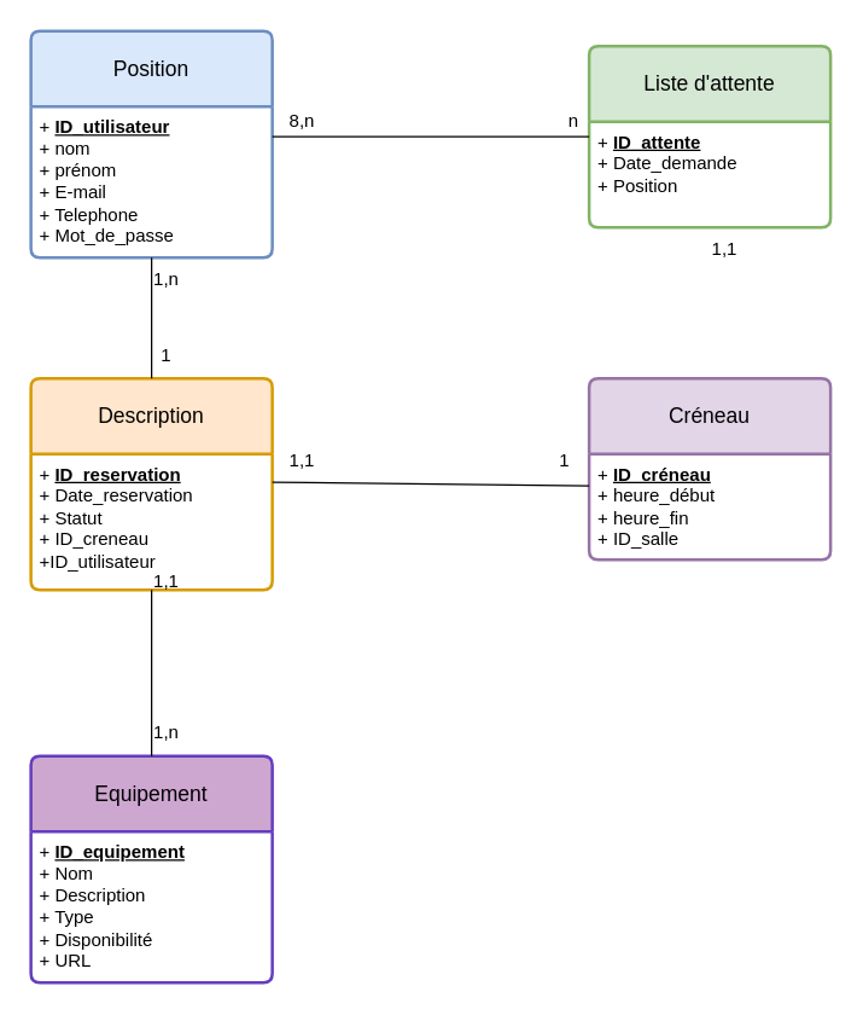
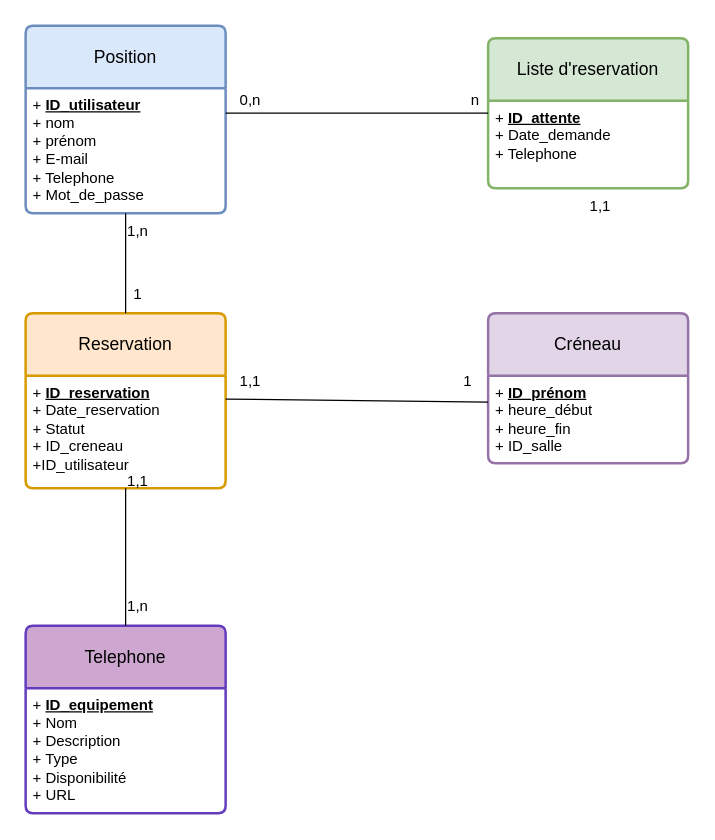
- <mxCell id="6" value="Liste d'attente" style="swimlane;childLayout=stackLayout;horizontal=1;startSize=50;horizontalStack=0;rounded=1;fontSize=14;fontStyle=0;strokeWidth=2;resizeParent=0;resizeLast=1;shadow=0;dashed=0;align=center;arcSize=4;whiteSpace=wrap;html=1;fillColor=#d5e8d4;strokeColor=#82b366;" vertex="1" parent="1"><mxGeometry x="390" y="30" width="160" height="120" as="geometry" /></mxCell>
+ <mxCell id="6" value="Liste d'reservation" style="swimlane;childLayout=stackLayout;horizontal=1;startSize=50;horizontalStack=0;rounded=1;fontSize=14;fontStyle=0;strokeWidth=2;resizeParent=0;resizeLast=1;shadow=0;dashed=0;align=center;arcSize=4;whiteSpace=wrap;html=1;fillColor=#d5e8d4;strokeColor=#82b366;" vertex="1" parent="1"><mxGeometry x="390" y="30" width="160" height="120" as="geometry" /></mxCell>
- <mxCell id="20" value="8,n" style="text;html=1;align=center;verticalAlign=middle;whiteSpace=wrap;rounded=0;" vertex="1" parent="1"><mxGeometry x="170" y="65" width="60" height="30" as="geometry" /></mxCell>
+ <mxCell id="20" value="0,n" style="text;html=1;align=center;verticalAlign=middle;whiteSpace=wrap;rounded=0;" vertex="1" parent="1"><mxGeometry x="170" y="65" width="60" height="30" as="geometry" /></mxCell>
- <mxCell id="7" value="+ &lt;b&gt;&lt;u&gt;ID_attente&lt;/u&gt;&lt;/b&gt;&lt;br&gt;+ Date_demande&lt;br&gt;&lt;div&gt;+ Position&lt;/div&gt;" style="align=left;strokeColor=none;fillColor=none;spacingLeft=4;fontSize=12;verticalAlign=top;resizable=0;rotatable=0;part=1;html=1;" vertex="1" parent="6"><mxGeometry y="50" width="160" height="70" as="geometry" /></mxCell>
+ <mxCell id="7" value="+ &lt;b&gt;&lt;u&gt;ID_attente&lt;/u&gt;&lt;/b&gt;&lt;br&gt;+ Date_demande&lt;br&gt;&lt;div&gt;+ Telephone&lt;/div&gt;" style="align=left;strokeColor=none;fillColor=none;spacingLeft=4;fontSize=12;verticalAlign=top;resizable=0;rotatable=0;part=1;html=1;" vertex="1" parent="6"><mxGeometry y="50" width="160" height="70" as="geometry" /></mxCell>
- <mxCell id="4" value="Description" style="swimlane;childLayout=stackLayout;horizontal=1;startSize=50;horizontalStack=0;rounded=1;fontSize=14;fontStyle=0;strokeWidth=2;resizeParent=0;resizeLast=1;shadow=0;dashed=0;align=center;arcSize=4;whiteSpace=wrap;html=1;fillColor=#ffe6cc;strokeColor=#d79b00;" vertex="1" parent="1"><mxGeometry x="20" y="250" width="160" height="140" as="geometry" /></mxCell>
+ <mxCell id="4" value="Reservation" style="swimlane;childLayout=stackLayout;horizontal=1;startSize=50;horizontalStack=0;rounded=1;fontSize=14;fontStyle=0;strokeWidth=2;resizeParent=0;resizeLast=1;shadow=0;dashed=0;align=center;arcSize=4;whiteSpace=wrap;html=1;fillColor=#ffe6cc;strokeColor=#d79b00;" vertex="1" parent="1"><mxGeometry x="20" y="250" width="160" height="140" as="geometry" /></mxCell>
- <mxCell id="11" value="+ &lt;b&gt;&lt;u&gt;ID_créneau&lt;/u&gt;&lt;/b&gt;&lt;div&gt;+ heure_début&lt;/div&gt;&lt;div&gt;+ heure_fin&lt;/div&gt;&lt;div&gt;+ ID_salle&lt;/div&gt;&lt;div&gt;&lt;br&gt;&lt;/div&gt;" style="align=left;strokeColor=none;fillColor=none;spacingLeft=4;fontSize=12;verticalAlign=top;resizable=0;rotatable=0;part=1;html=1;" vertex="1" parent="10"><mxGeometry y="50" width="160" height="70" as="geometry" /></mxCell>
+ <mxCell id="11" value="+ &lt;b&gt;&lt;u&gt;ID_prénom&lt;/u&gt;&lt;/b&gt;&lt;div&gt;+ heure_début&lt;/div&gt;&lt;div&gt;+ heure_fin&lt;/div&gt;&lt;div&gt;+ ID_salle&lt;/div&gt;&lt;div&gt;&lt;br&gt;&lt;/div&gt;" style="align=left;strokeColor=none;fillColor=none;spacingLeft=4;fontSize=12;verticalAlign=top;resizable=0;rotatable=0;part=1;html=1;" vertex="1" parent="10"><mxGeometry y="50" width="160" height="70" as="geometry" /></mxCell>
- <mxCell id="8" value="Equipement" style="swimlane;childLayout=stackLayout;horizontal=1;startSize=50;horizontalStack=0;rounded=1;fontSize=14;fontStyle=0;strokeWidth=2;resizeParent=0;resizeLast=1;shadow=0;dashed=0;align=center;arcSize=4;whiteSpace=wrap;html=1;fillColor=#CEA7D1;strokeColor=#643DBF;" vertex="1" parent="1"><mxGeometry x="20" y="500" width="160" height="150" as="geometry" /></mxCell>
+ <mxCell id="8" value="Telephone" style="swimlane;childLayout=stackLayout;horizontal=1;startSize=50;horizontalStack=0;rounded=1;fontSize=14;fontStyle=0;strokeWidth=2;resizeParent=0;resizeLast=1;shadow=0;dashed=0;align=center;arcSize=4;whiteSpace=wrap;html=1;fillColor=#CEA7D1;strokeColor=#643DBF;" vertex="1" parent="1"><mxGeometry x="20" y="500" width="160" height="150" as="geometry" /></mxCell>
